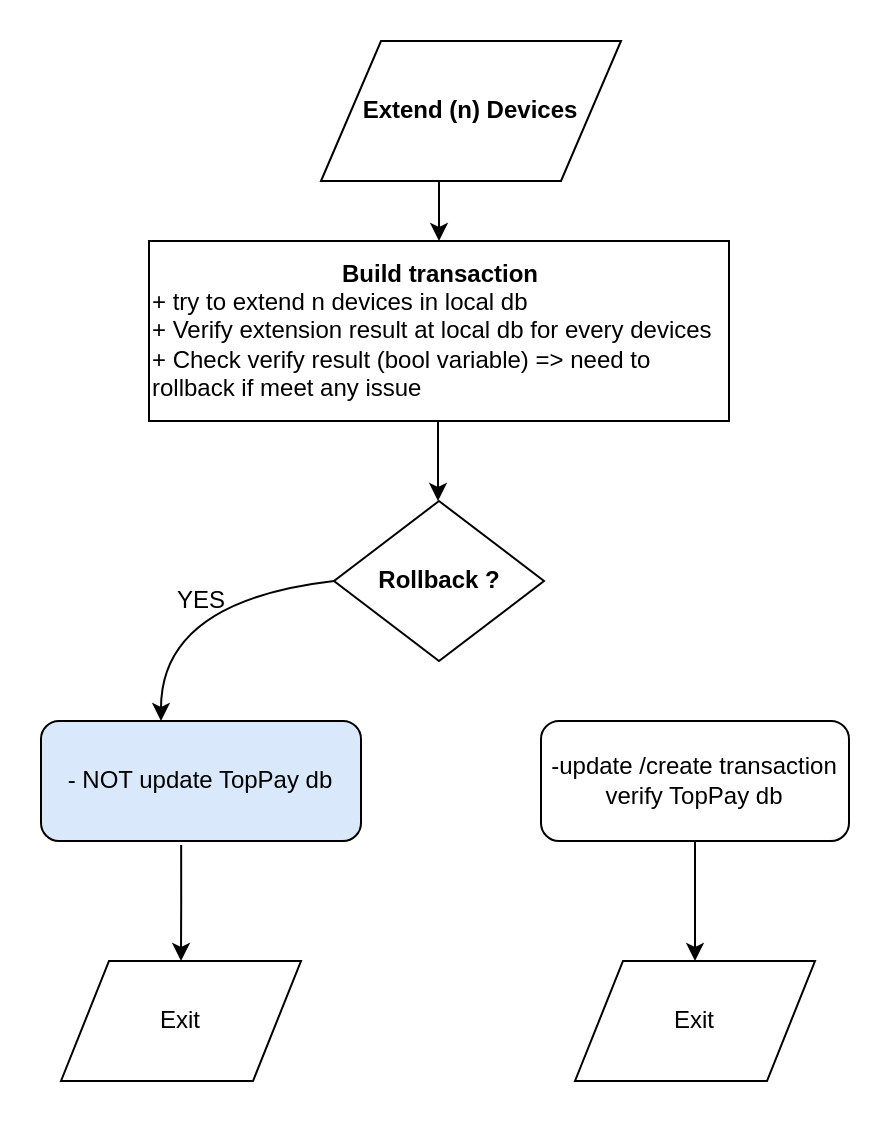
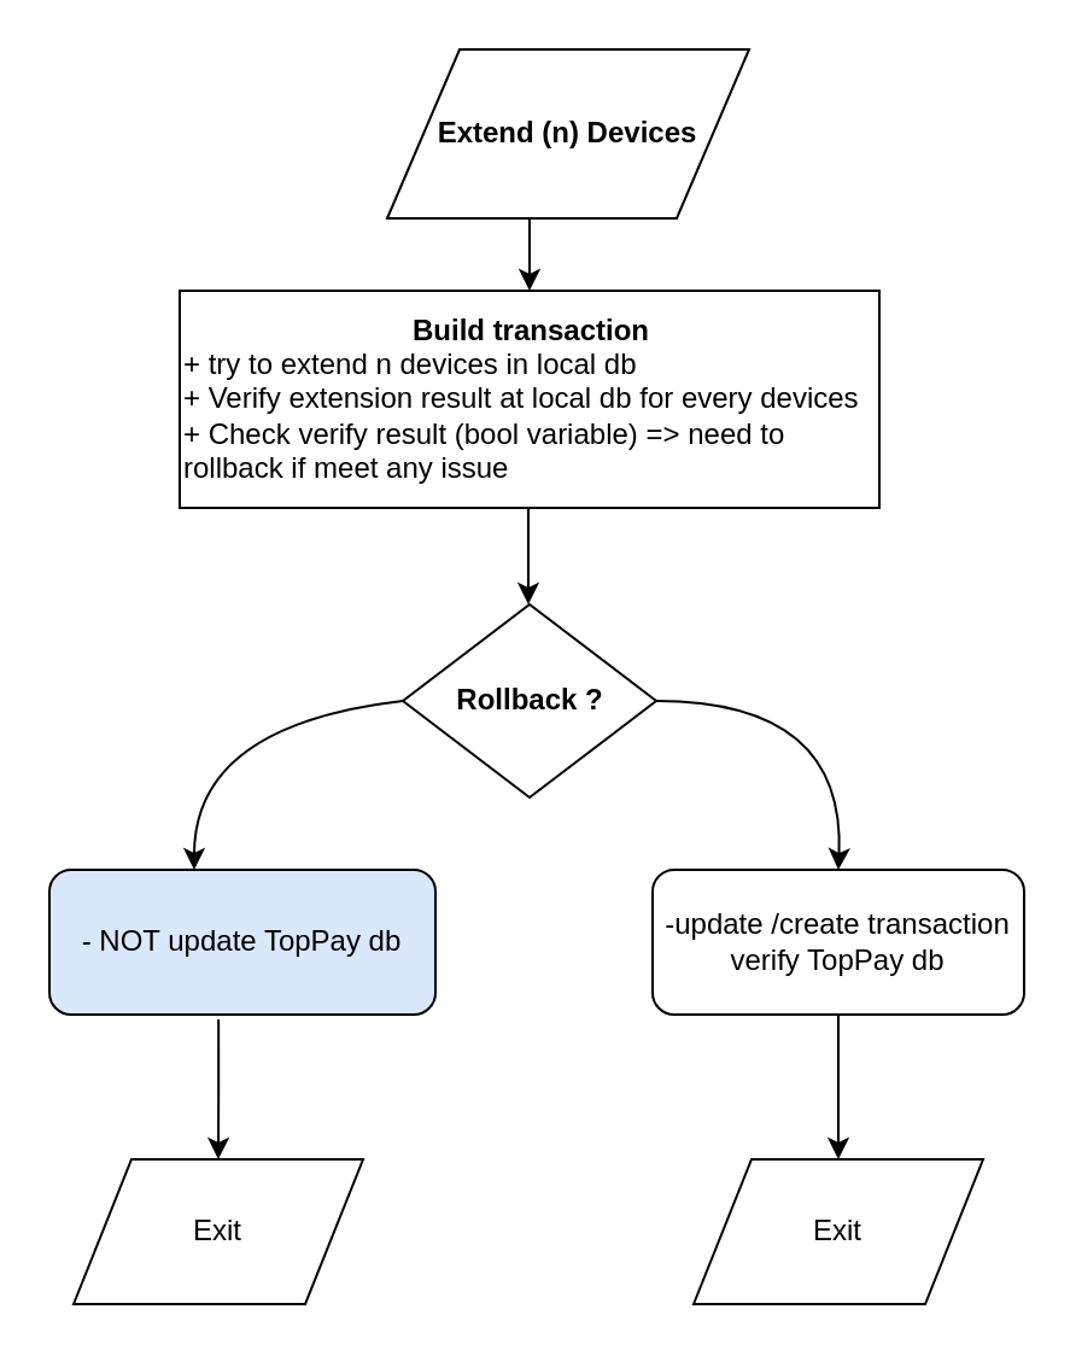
- <mxCell id="11" value="YES&lt;br&gt;" style="text;html=1;align=center;verticalAlign=middle;resizable=0;points=[];autosize=1;" vertex="1" parent="1"><mxGeometry x="80" y="290" width="40" height="20" as="geometry" /></mxCell>
+ <mxCell id="10" value="" style="curved=1;endArrow=classic;html=1;exitX=1;exitY=0.5;exitDx=0;exitDy=0;entryX=0.5;entryY=0;entryDx=0;entryDy=0;" edge="1" parent="1" source="4" target="8"><mxGeometry width="50" height="50" relative="1" as="geometry"><mxPoint x="176.5" y="300" as="sourcePoint" /><mxPoint x="370" y="350" as="targetPoint" /><Array as="points"><mxPoint x="350" y="290" /></Array></mxGeometry></mxCell>
